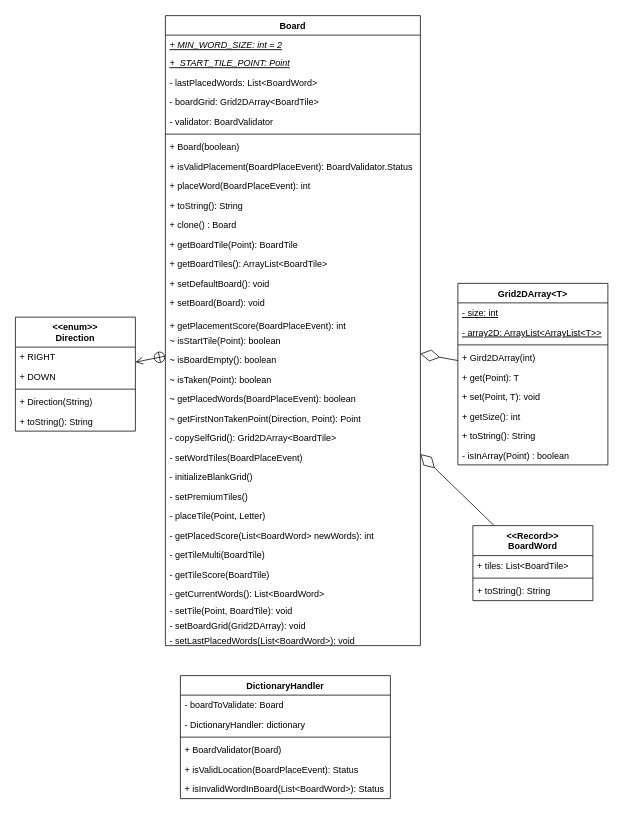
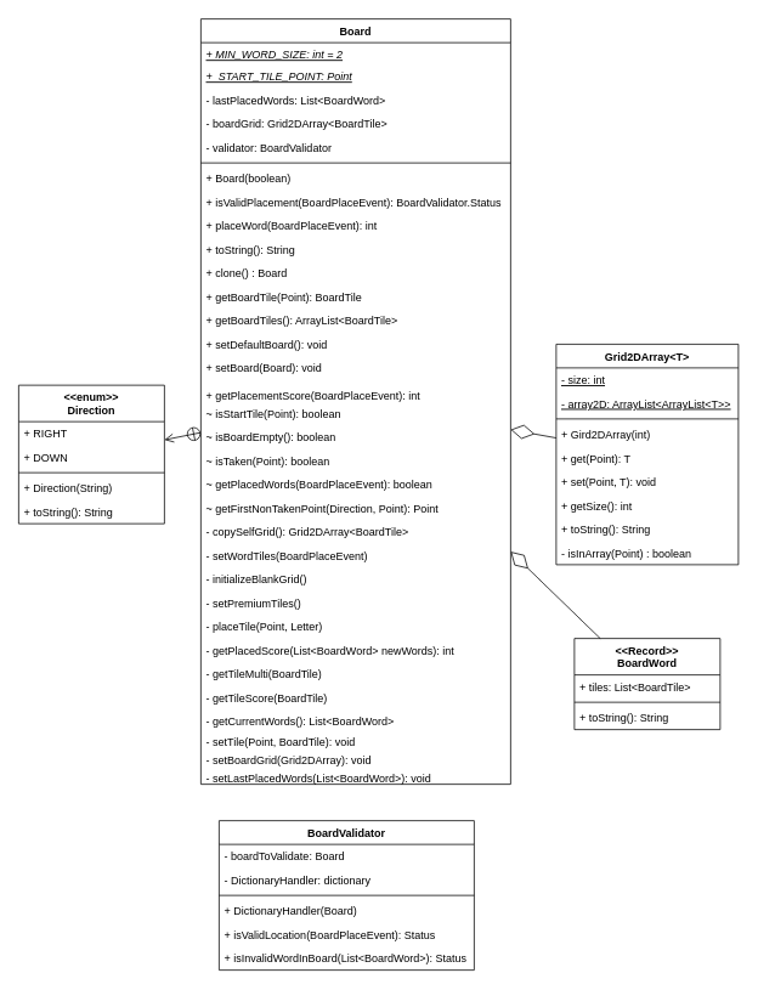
- <mxCell id="43" value="DictionaryHandler" style="swimlane;fontStyle=1;align=center;verticalAlign=top;childLayout=stackLayout;horizontal=1;startSize=26;horizontalStack=0;resizeParent=1;resizeParentMax=0;resizeLast=0;collapsible=1;marginBottom=0;" parent="1" vertex="1"><mxGeometry x="240" y="900" width="280" height="164" as="geometry" /></mxCell>
+ <mxCell id="43" value="BoardValidator" style="swimlane;fontStyle=1;align=center;verticalAlign=top;childLayout=stackLayout;horizontal=1;startSize=26;horizontalStack=0;resizeParent=1;resizeParentMax=0;resizeLast=0;collapsible=1;marginBottom=0;" parent="1" vertex="1"><mxGeometry x="240" y="900" width="280" height="164" as="geometry" /></mxCell>
- <mxCell id="47" value="+ BoardValidator(Board)" style="text;strokeColor=none;fillColor=none;align=left;verticalAlign=top;spacingLeft=4;spacingRight=4;overflow=hidden;rotatable=0;points=[[0,0.5],[1,0.5]];portConstraint=eastwest;" parent="43" vertex="1"><mxGeometry y="86" width="280" height="26" as="geometry" /></mxCell>
+ <mxCell id="47" value="+ DictionaryHandler(Board)" style="text;strokeColor=none;fillColor=none;align=left;verticalAlign=top;spacingLeft=4;spacingRight=4;overflow=hidden;rotatable=0;points=[[0,0.5],[1,0.5]];portConstraint=eastwest;" parent="43" vertex="1"><mxGeometry y="86" width="280" height="26" as="geometry" /></mxCell>
